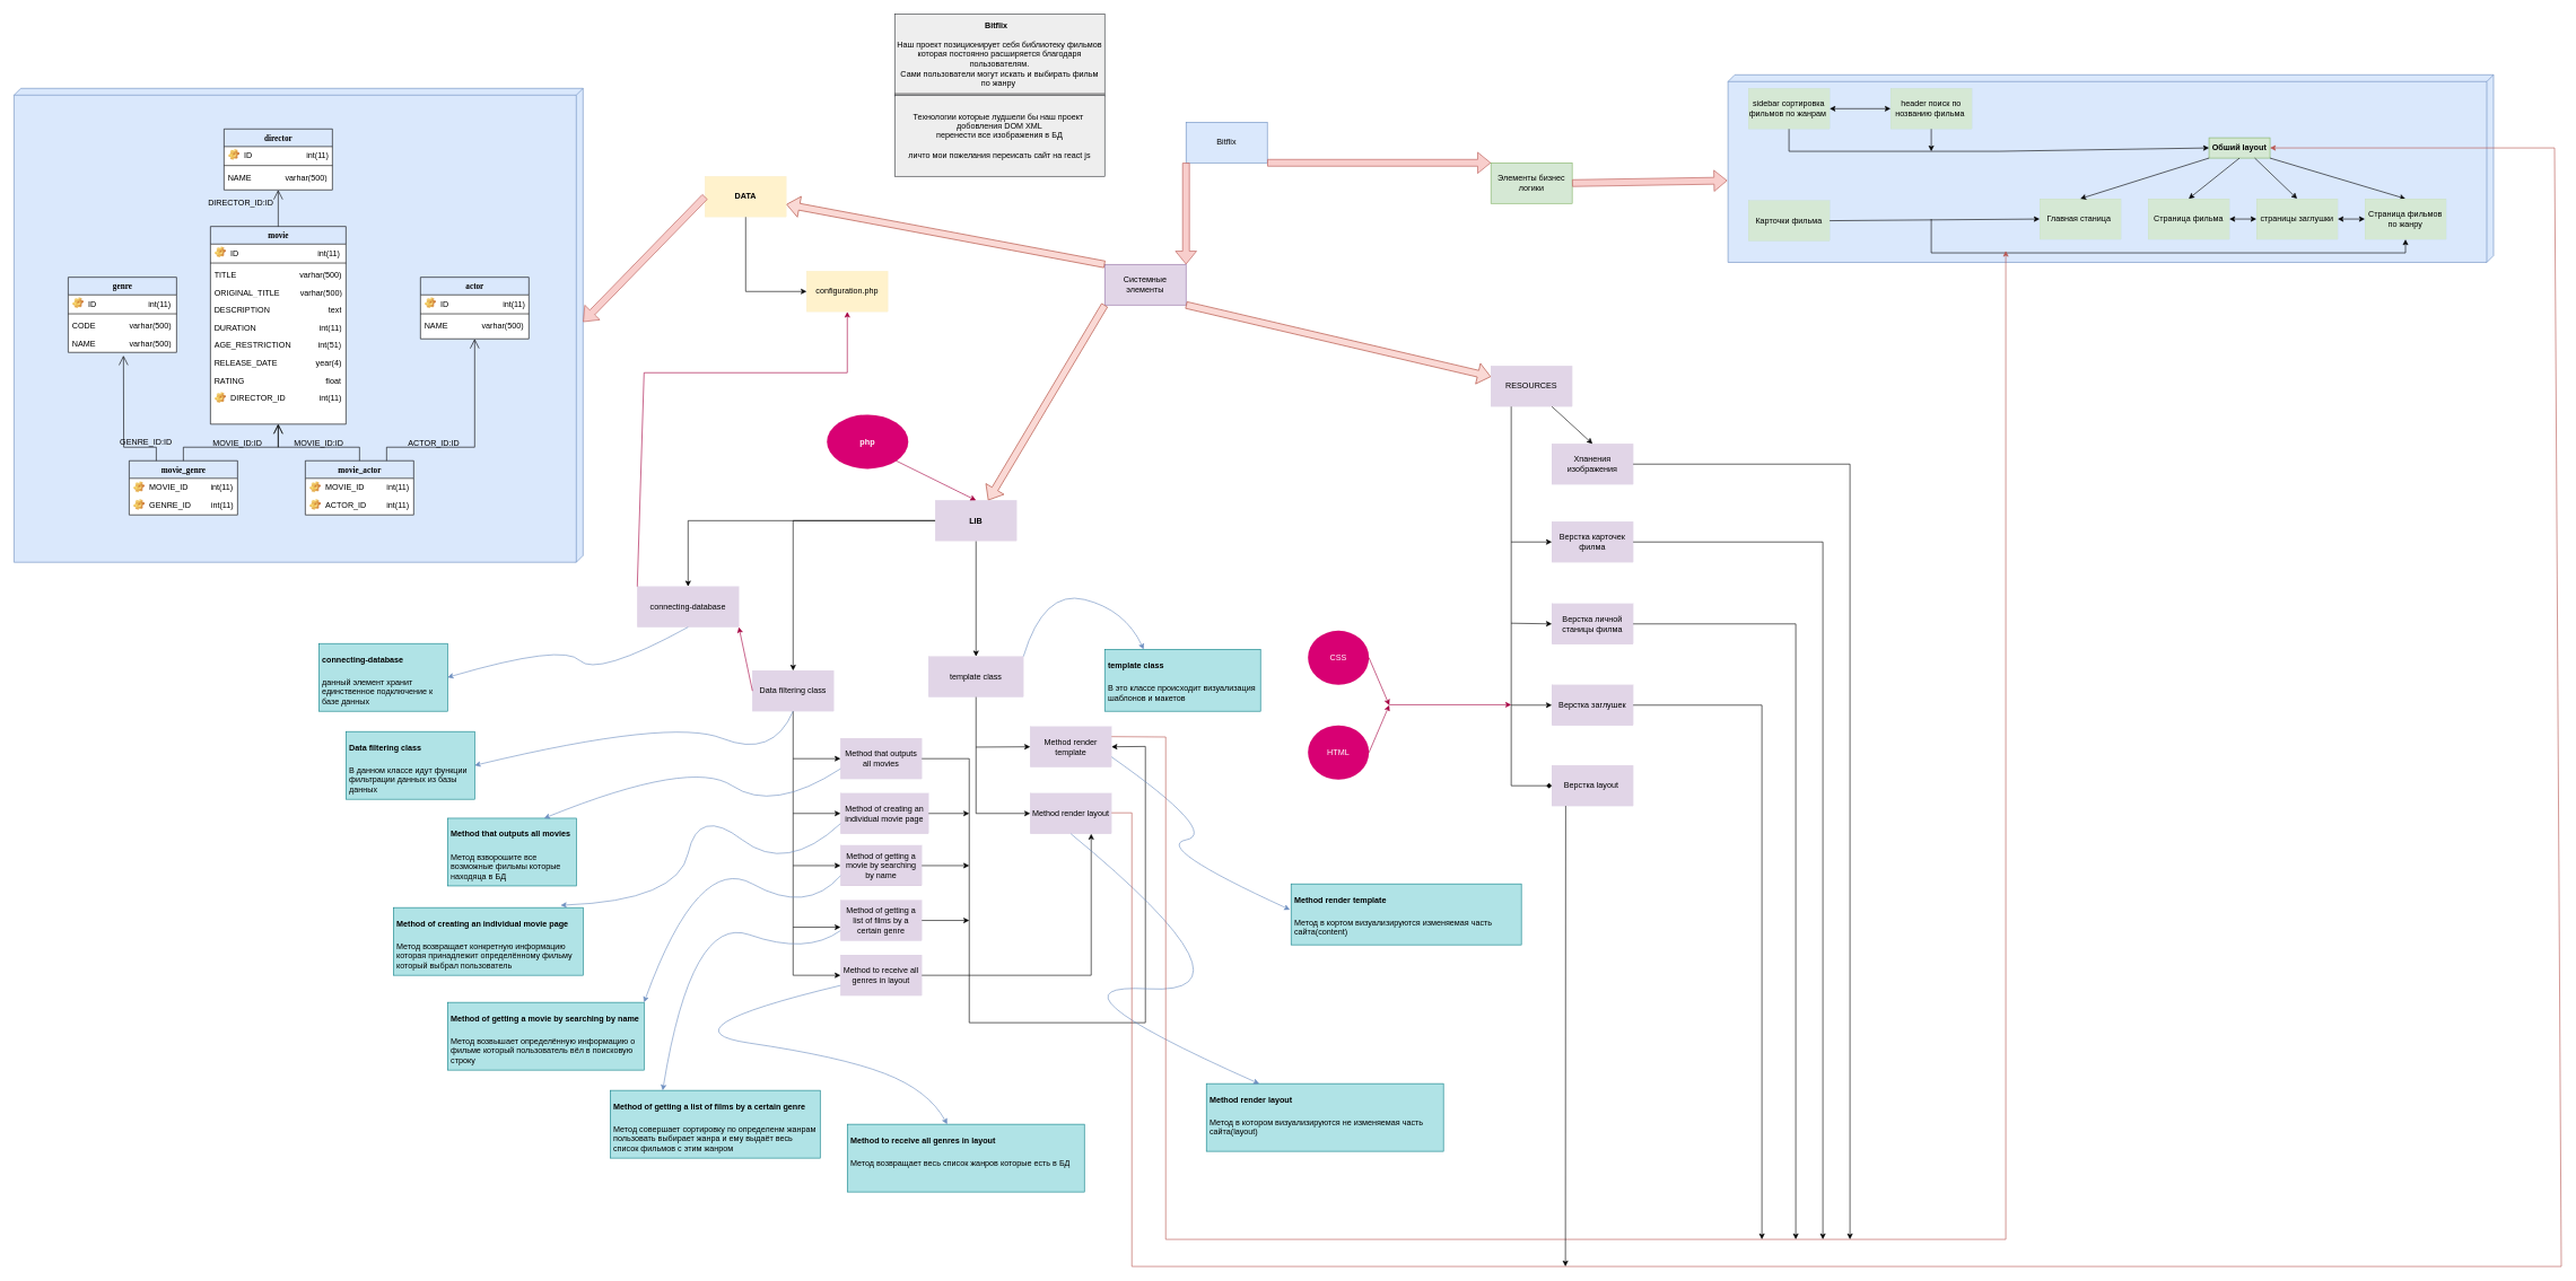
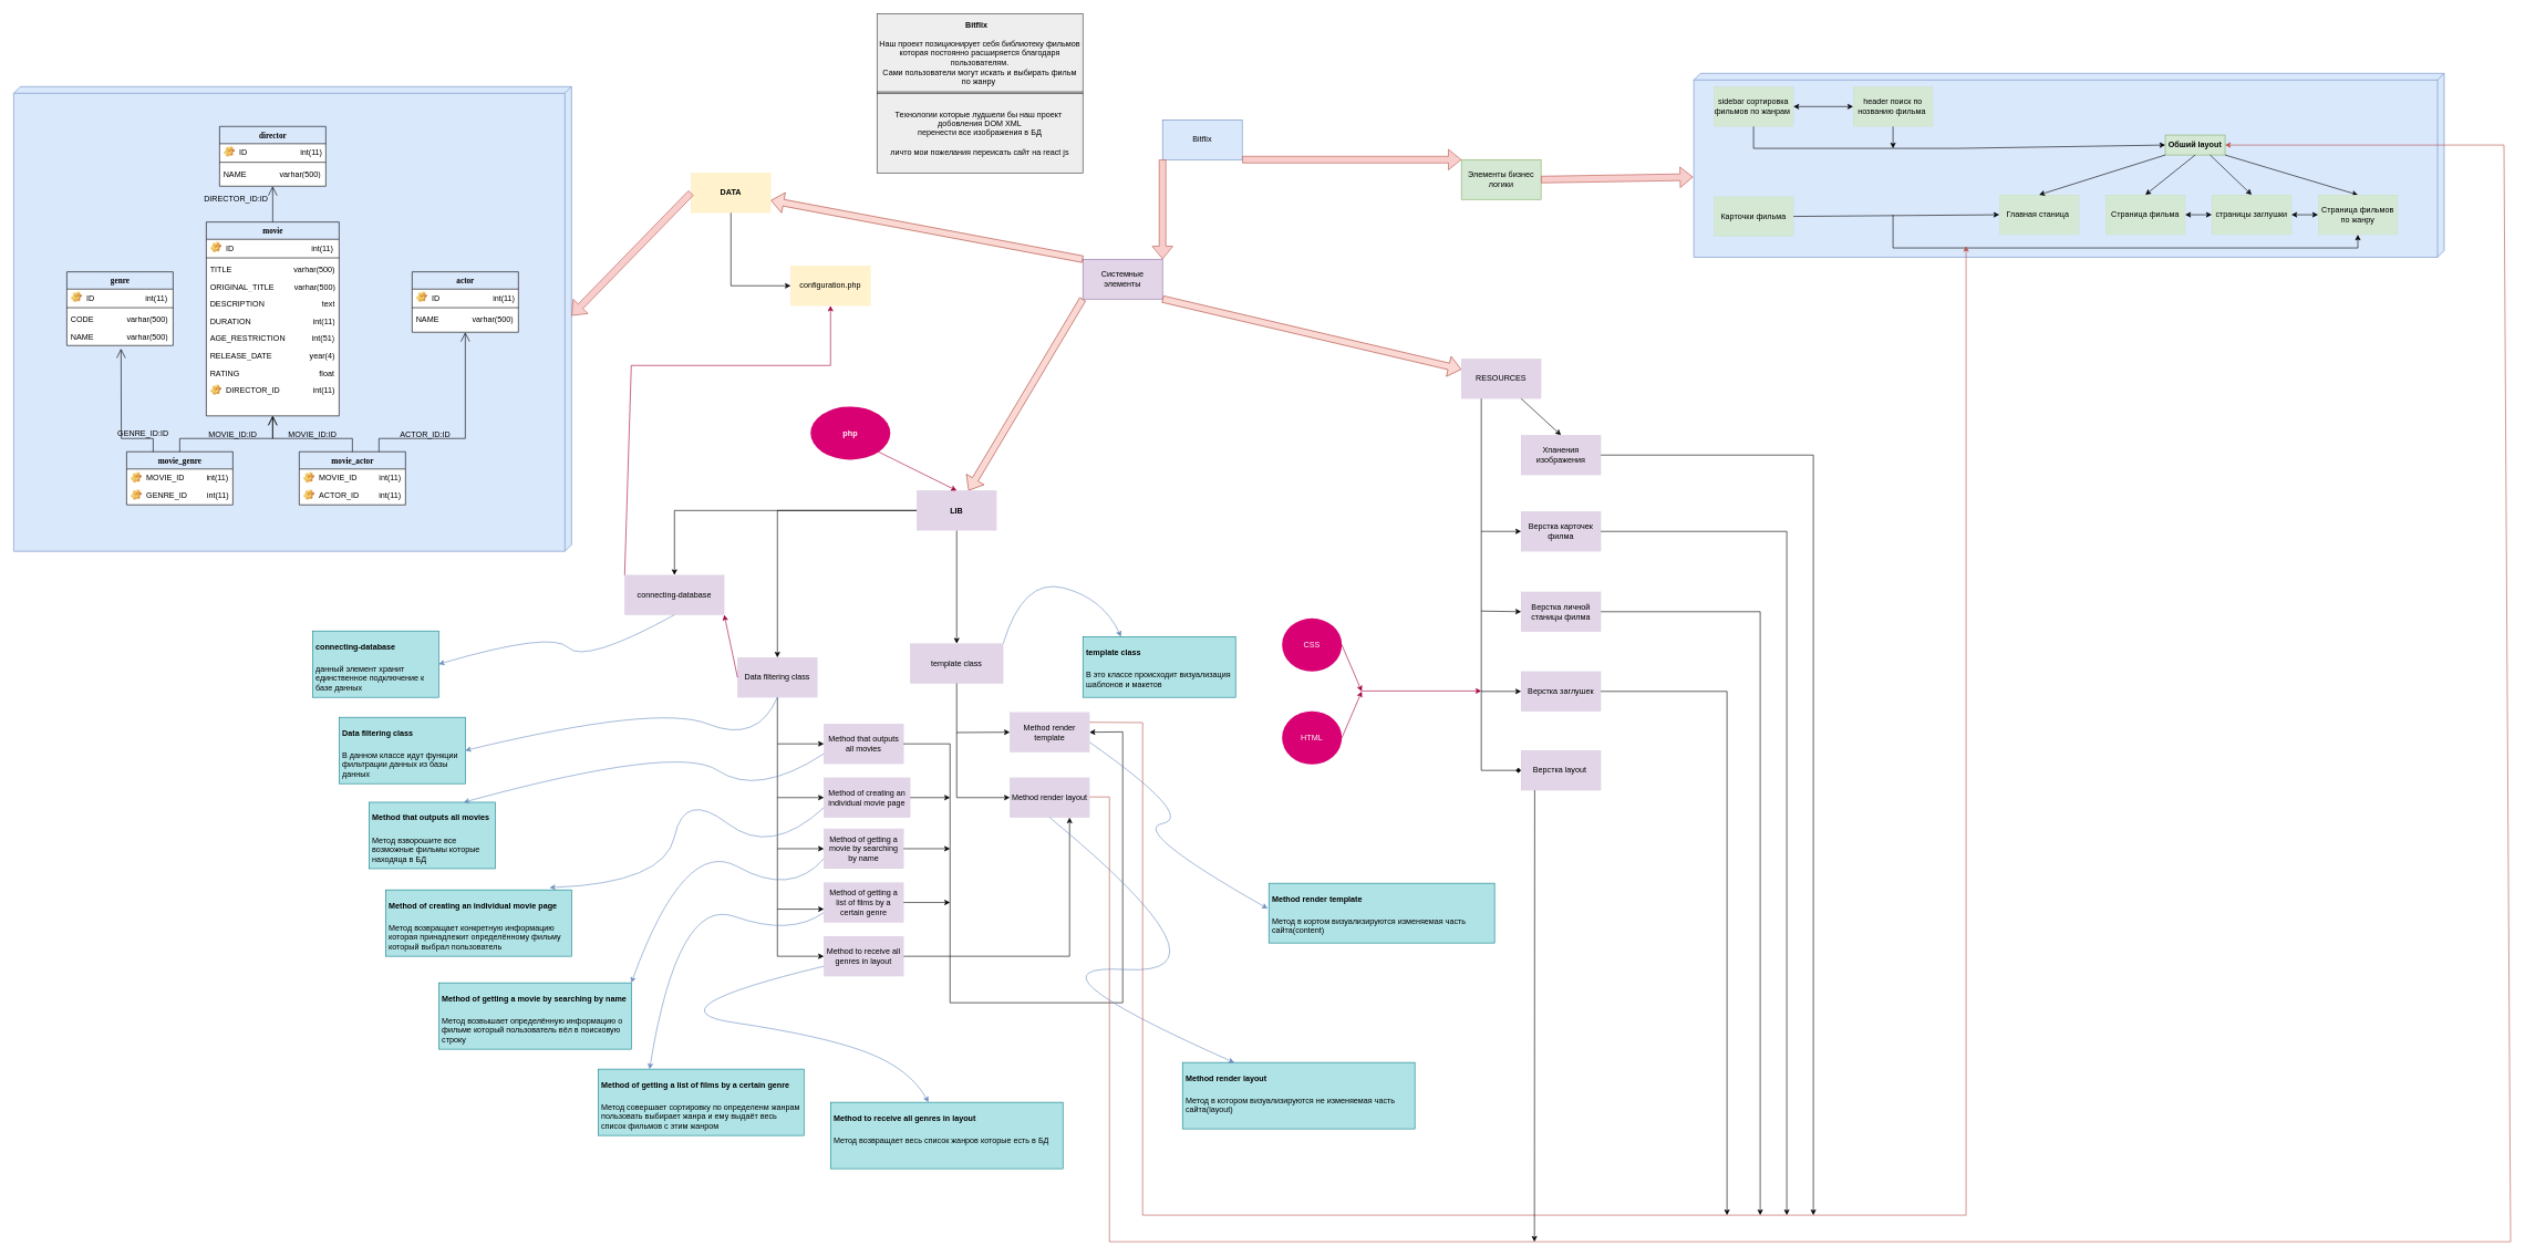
- <mxCell id="125" value="&lt;h1&gt;&lt;span style=&quot;font-size: 12px ; text-align: center&quot;&gt;Method that outputs all movies&lt;/span&gt;&lt;br&gt;&lt;/h1&gt;&lt;p&gt;Метод взворошите все возможные фильмы которые находяца в БД&lt;br&gt;&lt;/p&gt;" style="text;html=1;strokeColor=#0e8088;fillColor=#b0e3e6;spacing=5;spacingTop=-20;whiteSpace=wrap;overflow=hidden;rounded=0;labelBackgroundColor=none;" vertex="1" parent="1"><mxGeometry x="660" y="1208" width="190" height="100" as="geometry" /></mxCell>
+ <mxCell id="125" value="&lt;h1&gt;&lt;span style=&quot;font-size: 12px ; text-align: center&quot;&gt;Method that outputs all movies&lt;/span&gt;&lt;br&gt;&lt;/h1&gt;&lt;p&gt;Метод взворошите все возможные фильмы которые находяца в БД&lt;br&gt;&lt;/p&gt;" style="text;html=1;strokeColor=#0e8088;fillColor=#b0e3e6;spacing=5;spacingTop=-20;whiteSpace=wrap;overflow=hidden;rounded=0;labelBackgroundColor=none;" vertex="1" parent="1"><mxGeometry x="555" y="1208" width="190" height="100" as="geometry" /></mxCell>
- <mxCell id="136" value="&lt;h1&gt;&lt;span style=&quot;font-size: 12px ; text-align: center&quot;&gt;Method render template&lt;/span&gt;&lt;br&gt;&lt;/h1&gt;&lt;p&gt;Метод в кортом визуализируются изменяемая часть сайта(content)&lt;br&gt;&lt;/p&gt;" style="text;html=1;strokeColor=#0e8088;fillColor=#b0e3e6;spacing=5;spacingTop=-20;whiteSpace=wrap;overflow=hidden;rounded=0;labelBackgroundColor=none;" vertex="1" parent="1"><mxGeometry x="1905" y="1305" width="340" height="90" as="geometry" /></mxCell>
+ <mxCell id="136" value="&lt;h1&gt;&lt;span style=&quot;font-size: 12px ; text-align: center&quot;&gt;Method render template&lt;/span&gt;&lt;br&gt;&lt;/h1&gt;&lt;p&gt;Метод в кортом визуализируются изменяемая часть сайта(content)&lt;br&gt;&lt;/p&gt;" style="text;html=1;strokeColor=#0e8088;fillColor=#b0e3e6;spacing=5;spacingTop=-20;whiteSpace=wrap;overflow=hidden;rounded=0;labelBackgroundColor=none;" vertex="1" parent="1"><mxGeometry x="1910" y="1330" width="340" height="90" as="geometry" /></mxCell>
